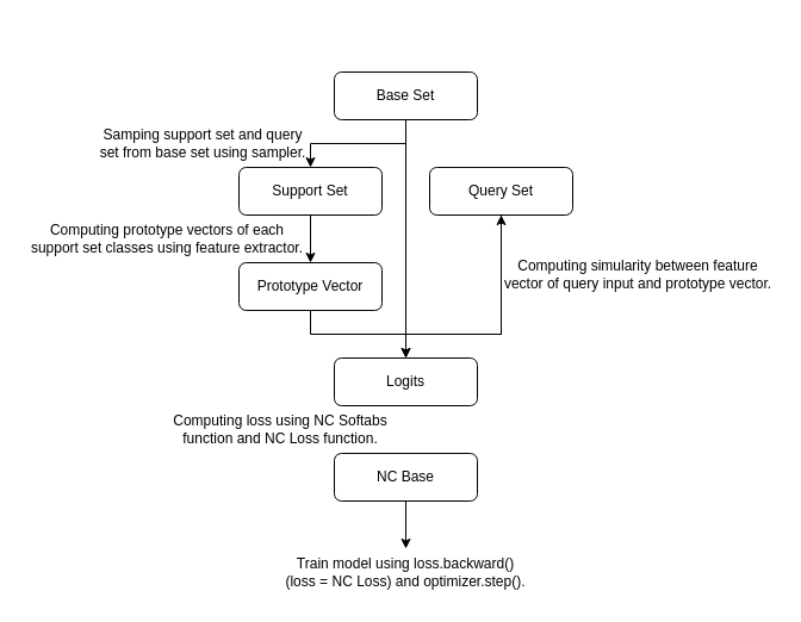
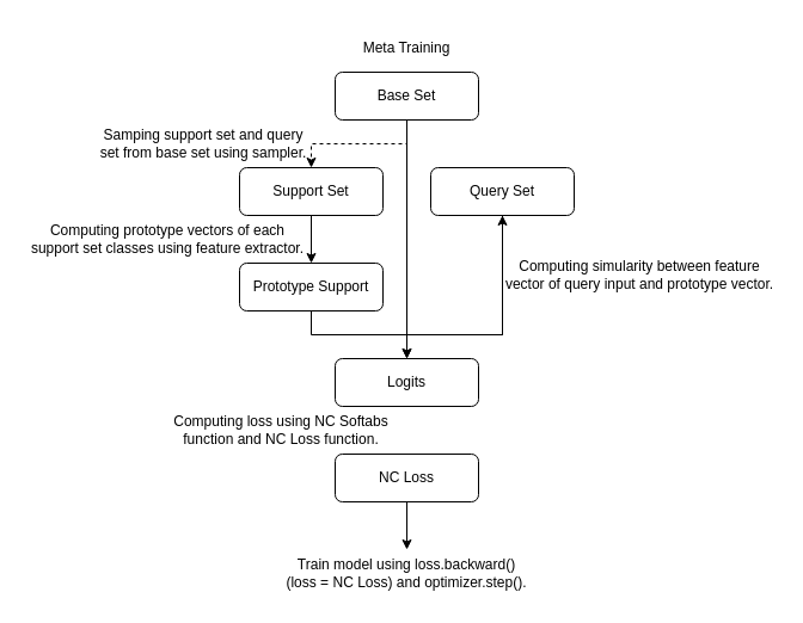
+ <mxCell id="19" value="Meta Training" style="text;html=1;align=center;verticalAlign=middle;whiteSpace=wrap;rounded=0;" vertex="1" parent="1"><mxGeometry x="300" y="20" width="80" height="40" as="geometry" /></mxCell>
- <mxCell id="2" style="edgeStyle=orthogonalEdgeStyle;rounded=0;orthogonalLoop=1;jettySize=auto;html=1;exitX=0.5;exitY=1;exitDx=0;exitDy=0;entryX=0.5;entryY=0;entryDx=0;entryDy=0;" edge="1" parent="1" source="4" target="8"><mxGeometry relative="1" as="geometry" /></mxCell>
+ <mxCell id="2" style="edgeStyle=orthogonalEdgeStyle;rounded=0;orthogonalLoop=1;jettySize=auto;html=1;exitX=0.5;exitY=1;exitDx=0;exitDy=0;entryX=0.5;entryY=0;entryDx=0;entryDy=0;dashed=1;" edge="1" parent="1" source="4" target="8"><mxGeometry relative="1" as="geometry" /></mxCell>
- <mxCell id="10" value="Prototype Vector" style="rounded=1;whiteSpace=wrap;html=1;" vertex="1" parent="1"><mxGeometry x="200" y="220" width="120" height="40" as="geometry" /></mxCell>
+ <mxCell id="10" value="Prototype Support" style="rounded=1;whiteSpace=wrap;html=1;" vertex="1" parent="1"><mxGeometry x="200" y="220" width="120" height="40" as="geometry" /></mxCell>
- <mxCell id="16" value="NC Base" style="rounded=1;whiteSpace=wrap;html=1;" vertex="1" parent="1"><mxGeometry x="280" y="380" width="120" height="40" as="geometry" /></mxCell>
+ <mxCell id="16" value="NC Loss" style="rounded=1;whiteSpace=wrap;html=1;" vertex="1" parent="1"><mxGeometry x="280" y="380" width="120" height="40" as="geometry" /></mxCell>
